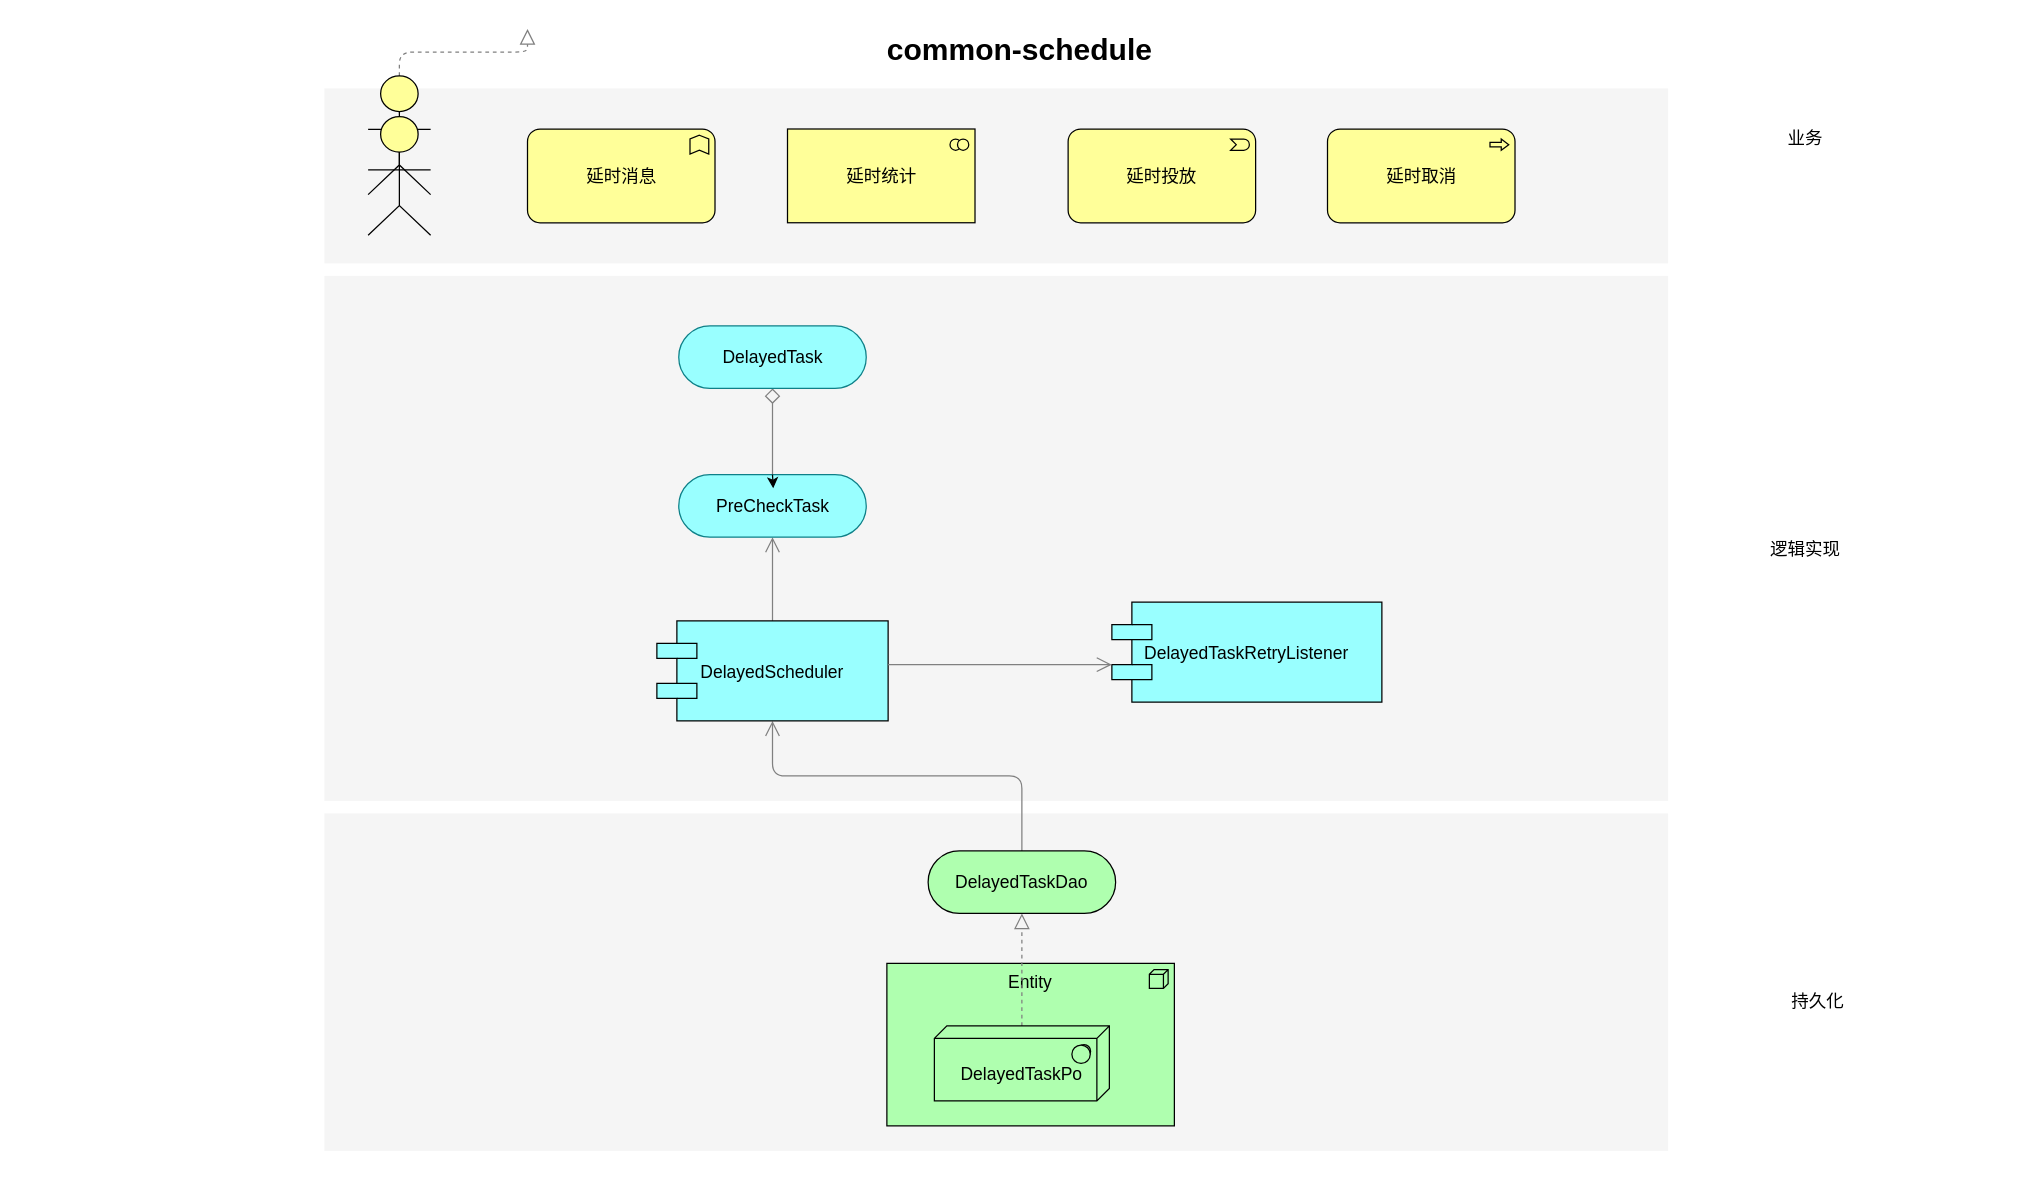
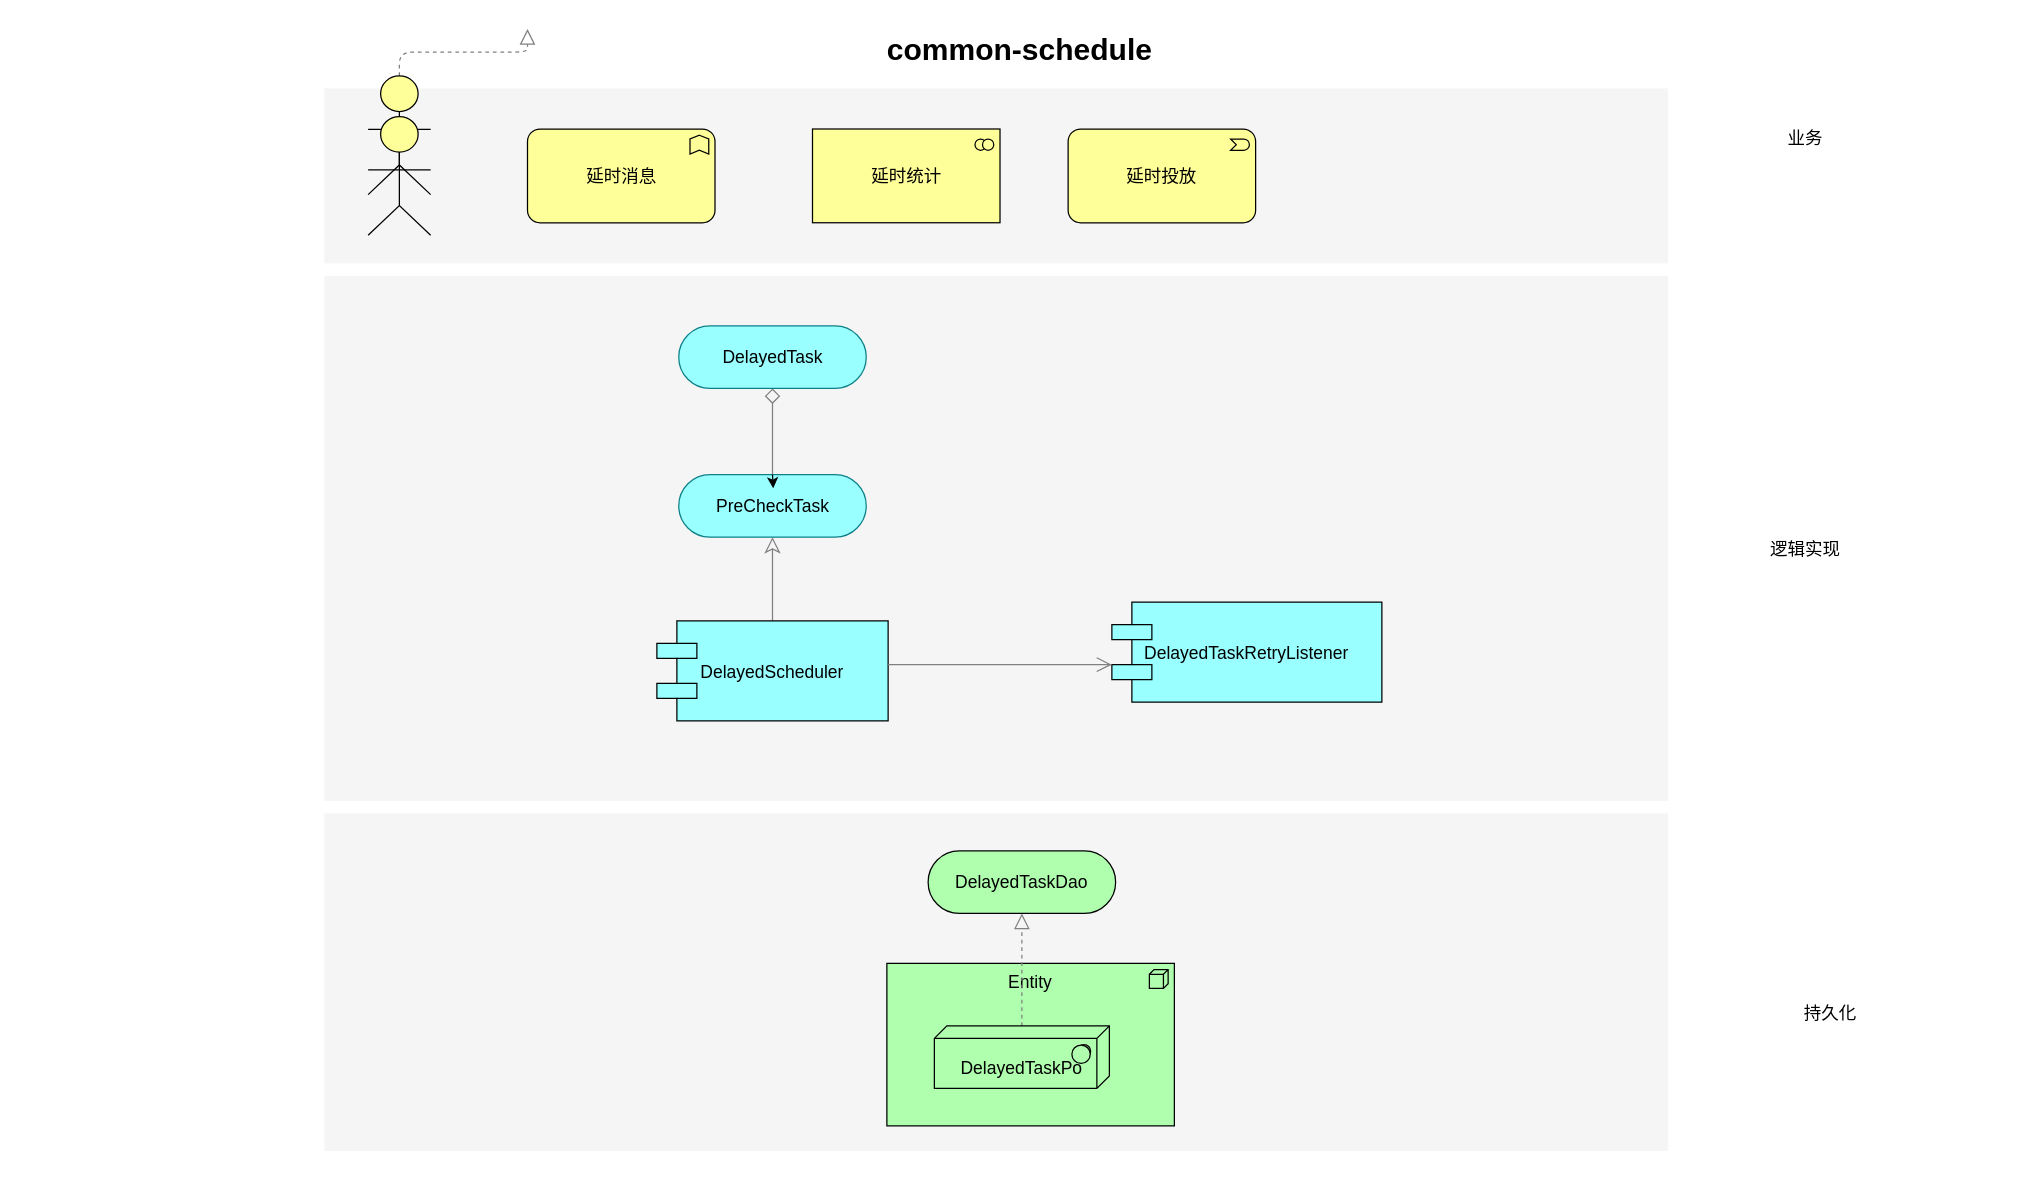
- <mxCell id="27" value="延时统计" style="html=1;whiteSpace=wrap;fillColor=#ffff99;shape=mxgraph.archimate3.application;appType=collab;archiType=square;fontSize=14;" vertex="1" parent="1"><mxGeometry x="629.5" y="102.5" width="150" height="75" as="geometry" /></mxCell>
+ <mxCell id="27" value="延时统计" style="html=1;whiteSpace=wrap;fillColor=#ffff99;shape=mxgraph.archimate3.application;appType=collab;archiType=square;fontSize=14;" vertex="1" parent="1"><mxGeometry x="649.5" y="102.5" width="150" height="75" as="geometry" /></mxCell>
- <mxCell id="25" value="延时取消" style="html=1;whiteSpace=wrap;fillColor=#ffff99;shape=mxgraph.archimate3.application;appType=proc;archiType=rounded;fontSize=14;" vertex="1" parent="1"><mxGeometry x="1061.5" y="102.5" width="150" height="75" as="geometry" /></mxCell>
- <mxCell id="10" style="edgeStyle=elbowEdgeStyle;rounded=1;elbow=vertical;html=1;startSize=10;endArrow=open;endFill=0;endSize=10;jettySize=auto;orthogonalLoop=1;strokeColor=#808080;fontSize=14;entryX=0.5;entryY=1;entryDx=0;entryDy=0;entryPerimeter=0;" parent="1" source="11" target="20" edge="1"><mxGeometry relative="1" as="geometry" /></mxCell>
+ <mxCell id="10" style="edgeStyle=elbowEdgeStyle;rounded=1;elbow=vertical;html=1;startSize=10;endArrow=classic;endFill=0;endSize=10;jettySize=auto;orthogonalLoop=1;strokeColor=#808080;fontSize=14;entryX=0.5;entryY=1;entryDx=0;entryDy=0;entryPerimeter=0;" parent="1" source="11" target="20" edge="1"><mxGeometry relative="1" as="geometry" /></mxCell>
- <mxCell id="8" style="edgeStyle=elbowEdgeStyle;rounded=1;elbow=vertical;html=1;startSize=10;endArrow=open;endFill=0;endSize=10;jettySize=auto;orthogonalLoop=1;strokeColor=#808080;fontSize=14;exitX=0.5;exitY=0;exitPerimeter=0;entryX=0.5;entryY=1;entryDx=0;entryDy=0;exitDx=0;exitDy=0;" parent="1" source="9" target="11" edge="1"><mxGeometry relative="1" as="geometry"><Array as="points"><mxPoint x="715" y="620" /></Array></mxGeometry></mxCell>
- <mxCell id="14" value="持久化" style="text;html=1;strokeColor=none;fillColor=none;align=center;verticalAlign=middle;whiteSpace=wrap;fontSize=14;" parent="1" vertex="1"><mxGeometry x="1334" y="790" width="240" height="20" as="geometry" /></mxCell>
+ <mxCell id="14" value="持久化" style="text;html=1;strokeColor=none;fillColor=none;align=center;verticalAlign=middle;whiteSpace=wrap;fontSize=14;" parent="1" vertex="1"><mxGeometry x="1344" y="800" width="240" height="20" as="geometry" /></mxCell>
- <mxCell id="7" value="&lt;div&gt;&lt;br&gt;&lt;/div&gt;DelayedTaskPo" style="html=1;whiteSpace=wrap;fillColor=#AFFFAF;shape=mxgraph.archimate3.tech;techType=sysSw;fontSize=14;" parent="1" vertex="1"><mxGeometry x="747" y="820" width="140" height="60" as="geometry" /></mxCell>
+ <mxCell id="7" value="&lt;div&gt;&lt;br&gt;&lt;/div&gt;DelayedTaskPo" style="html=1;whiteSpace=wrap;fillColor=#AFFFAF;shape=mxgraph.archimate3.tech;techType=sysSw;fontSize=14;" parent="1" vertex="1"><mxGeometry x="747" y="820" width="140" height="50" as="geometry" /></mxCell>
